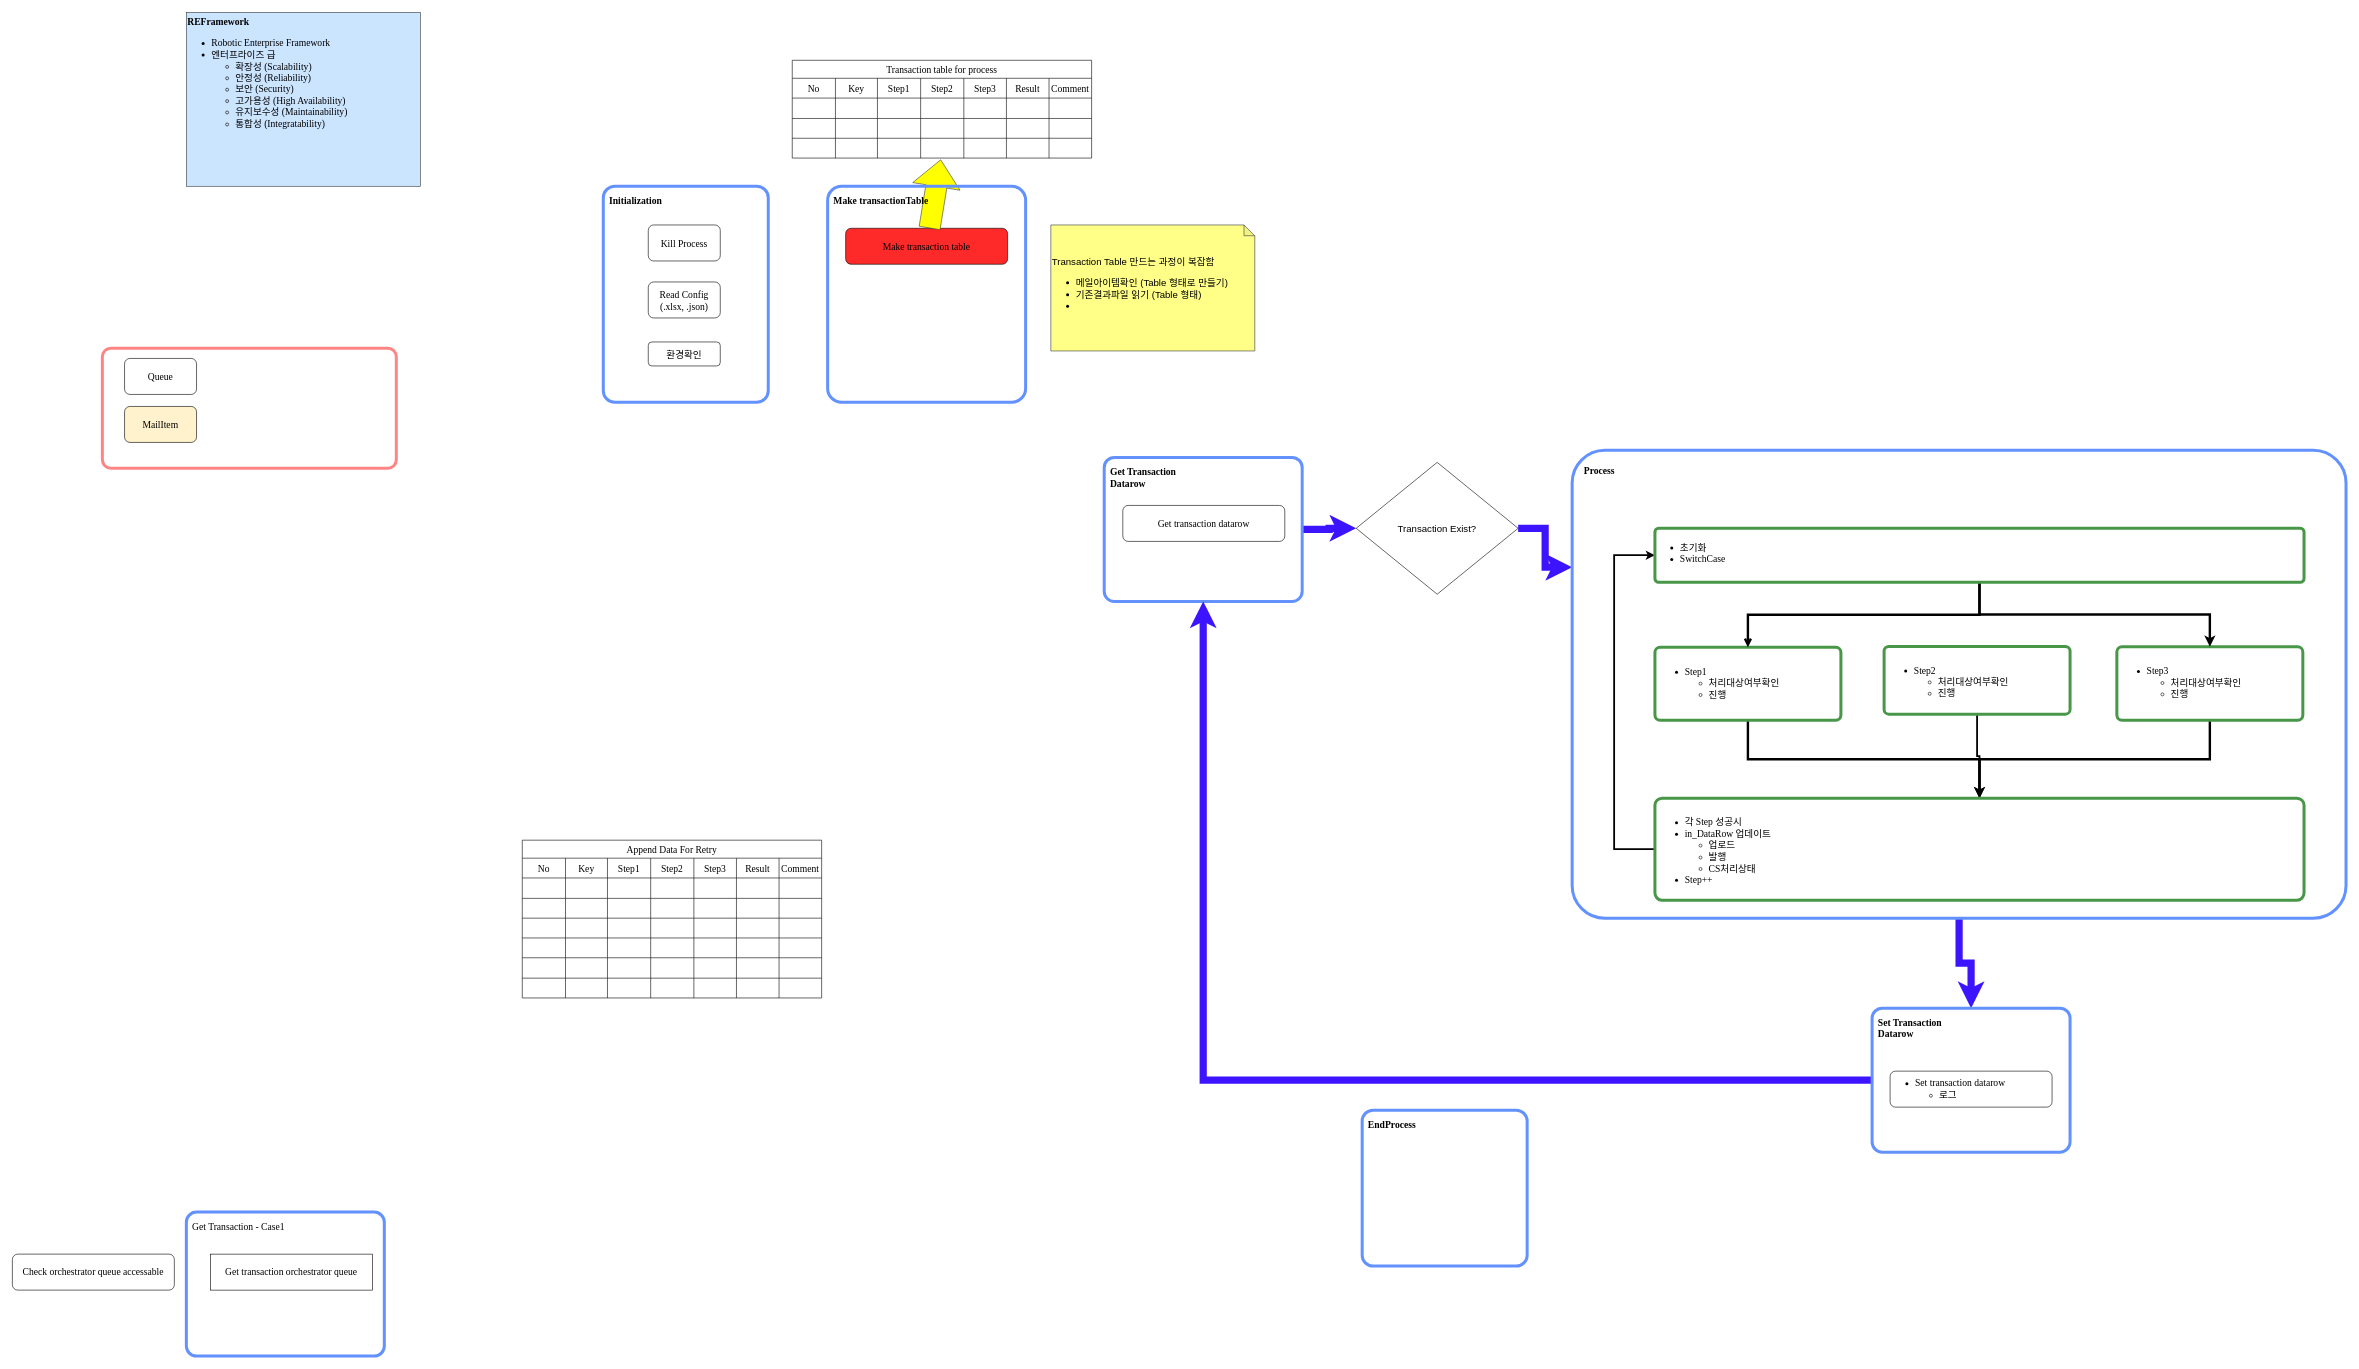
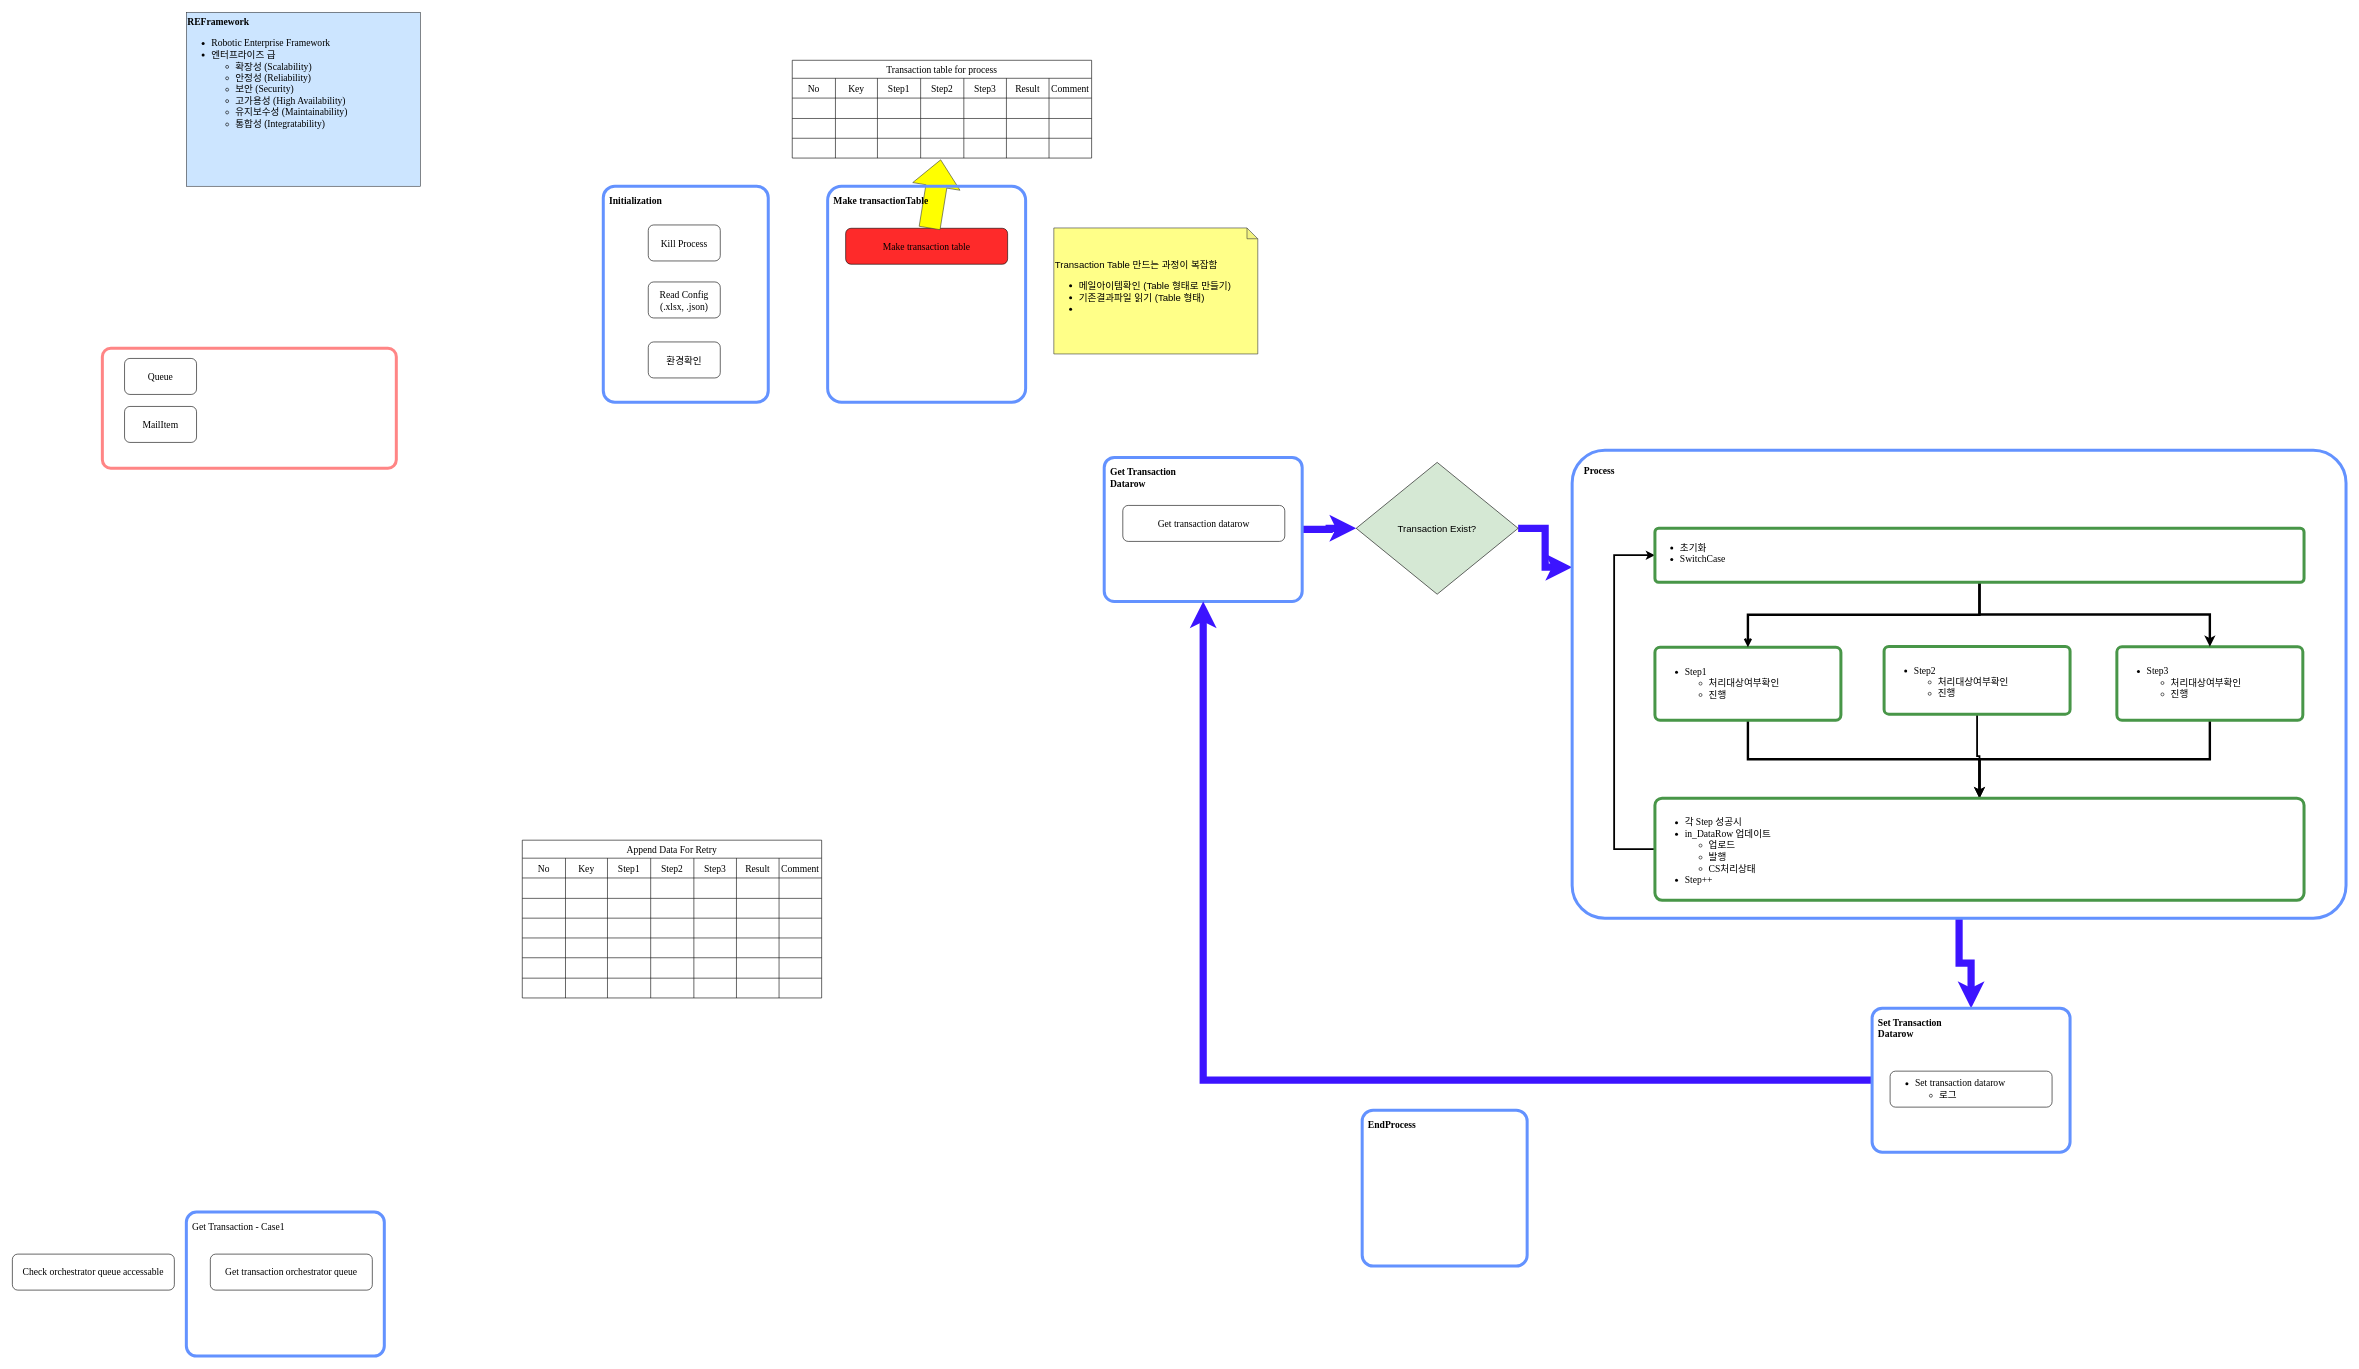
- <mxCell id="128" value="Transaction Table 만드는 과정이 복잡함&lt;div&gt;&lt;ul&gt;&lt;li&gt;메일아이템확인 (Table 형태로 만들기)&lt;/li&gt;&lt;li&gt;기존결과파일 읽기 (Table 형태)&lt;/li&gt;&lt;li&gt;&lt;br&gt;&lt;/li&gt;&lt;/ul&gt;&lt;/div&gt;" style="shape=note;whiteSpace=wrap;html=1;backgroundOutline=1;darkOpacity=0.05;fillColor=#ffff88;strokeColor=#36393d;size=18;fontSize=16;align=left;" vertex="1" parent="1"><mxGeometry x="1751" y="374.5" width="340" height="210" as="geometry" /></mxCell>
+ <mxCell id="128" value="Transaction Table 만드는 과정이 복잡함&lt;div&gt;&lt;ul&gt;&lt;li&gt;메일아이템확인 (Table 형태로 만들기)&lt;/li&gt;&lt;li&gt;기존결과파일 읽기 (Table 형태)&lt;/li&gt;&lt;li&gt;&lt;br&gt;&lt;/li&gt;&lt;/ul&gt;&lt;/div&gt;" style="shape=note;whiteSpace=wrap;html=1;backgroundOutline=1;darkOpacity=0.05;fillColor=#ffff88;strokeColor=#36393d;size=18;fontSize=16;align=left;" vertex="1" parent="1"><mxGeometry x="1756" y="379.5" width="340" height="210" as="geometry" /></mxCell>
- <mxCell id="100" value="환경확인" style="rounded=1;whiteSpace=wrap;html=1;fontFamily=consolas;fontSize=16;" vertex="1" parent="1"><mxGeometry x="1080" y="569.5" width="120" height="40" as="geometry" /></mxCell>
+ <mxCell id="100" value="환경확인" style="rounded=1;whiteSpace=wrap;html=1;fontFamily=consolas;fontSize=16;" vertex="1" parent="1"><mxGeometry x="1080" y="569.5" width="120" height="60" as="geometry" /></mxCell>
- <mxCell id="102" value="&lt;font style=&quot;font-size: 16px;&quot;&gt;MailItem&lt;/font&gt;" style="rounded=1;whiteSpace=wrap;html=1;fontFamily=consolas;fontSize=16;fillColor=#fff2cc;" vertex="1" parent="1"><mxGeometry x="207" y="677" width="120" height="60" as="geometry" /></mxCell>
+ <mxCell id="102" value="&lt;font style=&quot;font-size: 16px;&quot;&gt;MailItem&lt;/font&gt;" style="rounded=1;whiteSpace=wrap;html=1;fontFamily=consolas;fontSize=16;" vertex="1" parent="1"><mxGeometry x="207" y="677" width="120" height="60" as="geometry" /></mxCell>
- <mxCell id="126" value="Transaction Exist?" style="rhombus;whiteSpace=wrap;html=1;fontSize=16;" vertex="1" parent="1"><mxGeometry x="2260" y="770.25" width="270" height="219.75" as="geometry" /></mxCell>
+ <mxCell id="126" value="Transaction Exist?" style="rhombus;whiteSpace=wrap;html=1;fontSize=16;fillColor=#d5e8d4;" vertex="1" parent="1"><mxGeometry x="2260" y="770.25" width="270" height="219.75" as="geometry" /></mxCell>
- <mxCell id="107" value="Get transaction orchestrator queue" style="whiteSpace=wrap;html=1;fontFamily=consolas;fontSize=16;rounded=0;" vertex="1" parent="1"><mxGeometry x="350" y="2090" width="270" height="60" as="geometry" /></mxCell>
+ <mxCell id="107" value="Get transaction orchestrator queue" style="rounded=1;whiteSpace=wrap;html=1;fontFamily=consolas;fontSize=16;" vertex="1" parent="1"><mxGeometry x="350" y="2090" width="270" height="60" as="geometry" /></mxCell>
